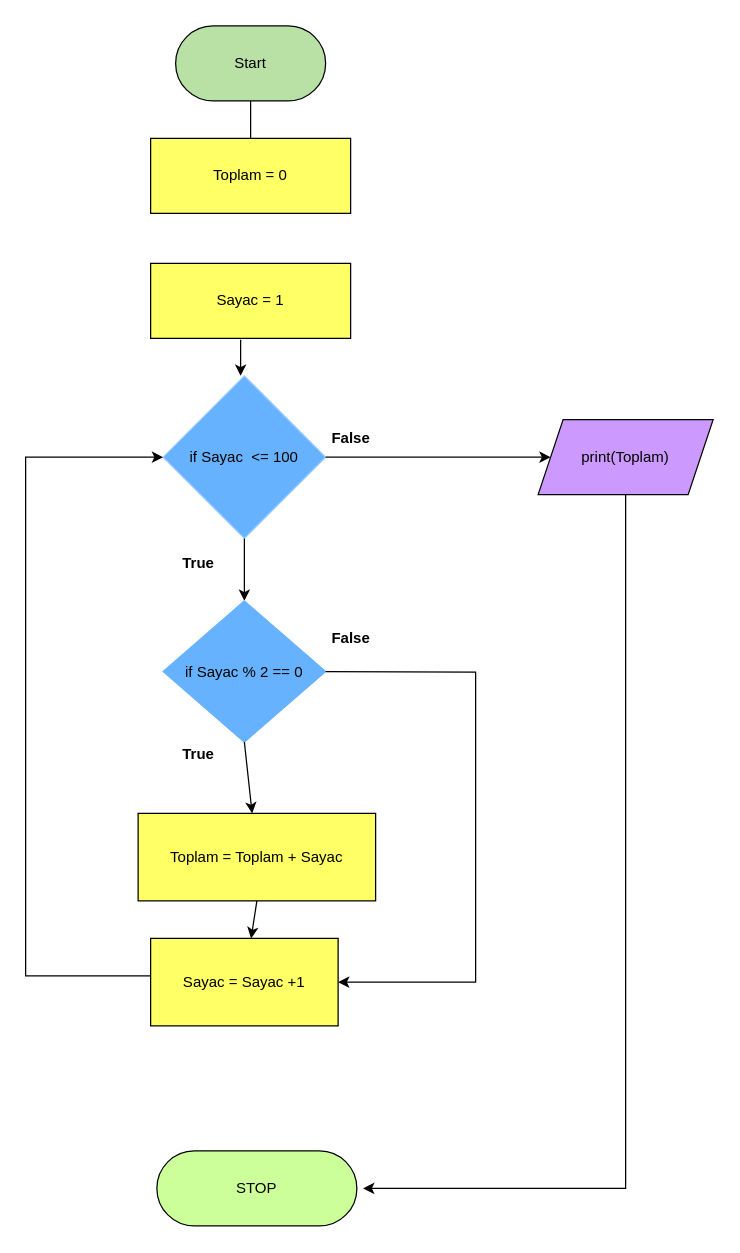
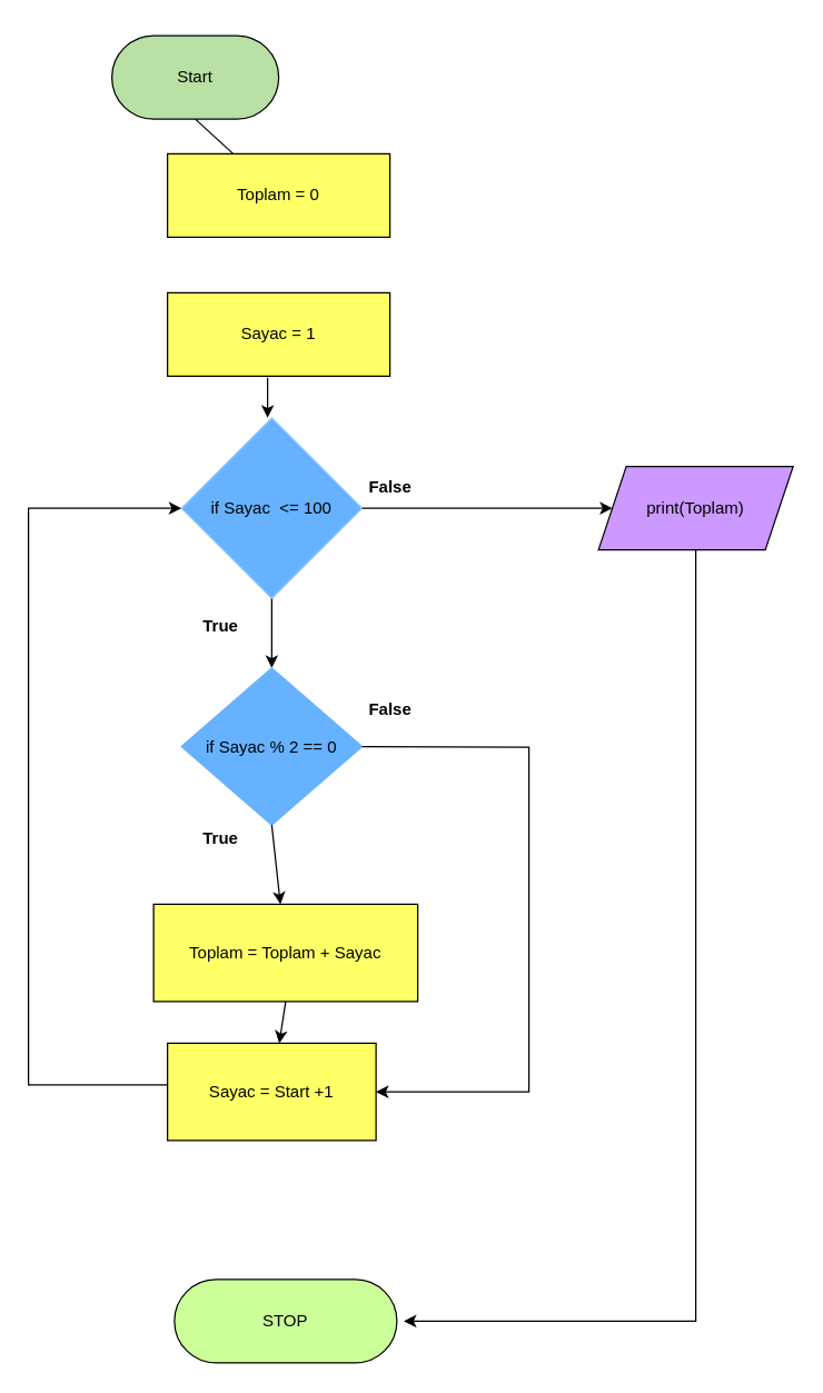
- <mxCell id="24" value="Start" style="rounded=1;whiteSpace=wrap;html=1;arcSize=50;fillColor=#B9E0A5;" parent="1" vertex="1"><mxGeometry x="140" y="20" width="120" height="60" as="geometry" /></mxCell>
+ <mxCell id="24" value="Start" style="rounded=1;whiteSpace=wrap;html=1;arcSize=50;fillColor=#B9E0A5;" parent="1" vertex="1"><mxGeometry x="80" y="25" width="120" height="60" as="geometry" /></mxCell>
- <mxCell id="16" value="Sayac = Sayac +1" style="shape=parallelogram;perimeter=parallelogramPerimeter;whiteSpace=wrap;html=1;fixedSize=1;size=0;fillColor=#FFFF66;" parent="1" vertex="1"><mxGeometry x="120" y="750" width="150" height="70" as="geometry" /></mxCell>
+ <mxCell id="16" value="Sayac = Start +1" style="shape=parallelogram;perimeter=parallelogramPerimeter;whiteSpace=wrap;html=1;fixedSize=1;size=0;fillColor=#FFFF66;" parent="1" vertex="1"><mxGeometry x="120" y="750" width="150" height="70" as="geometry" /></mxCell>
